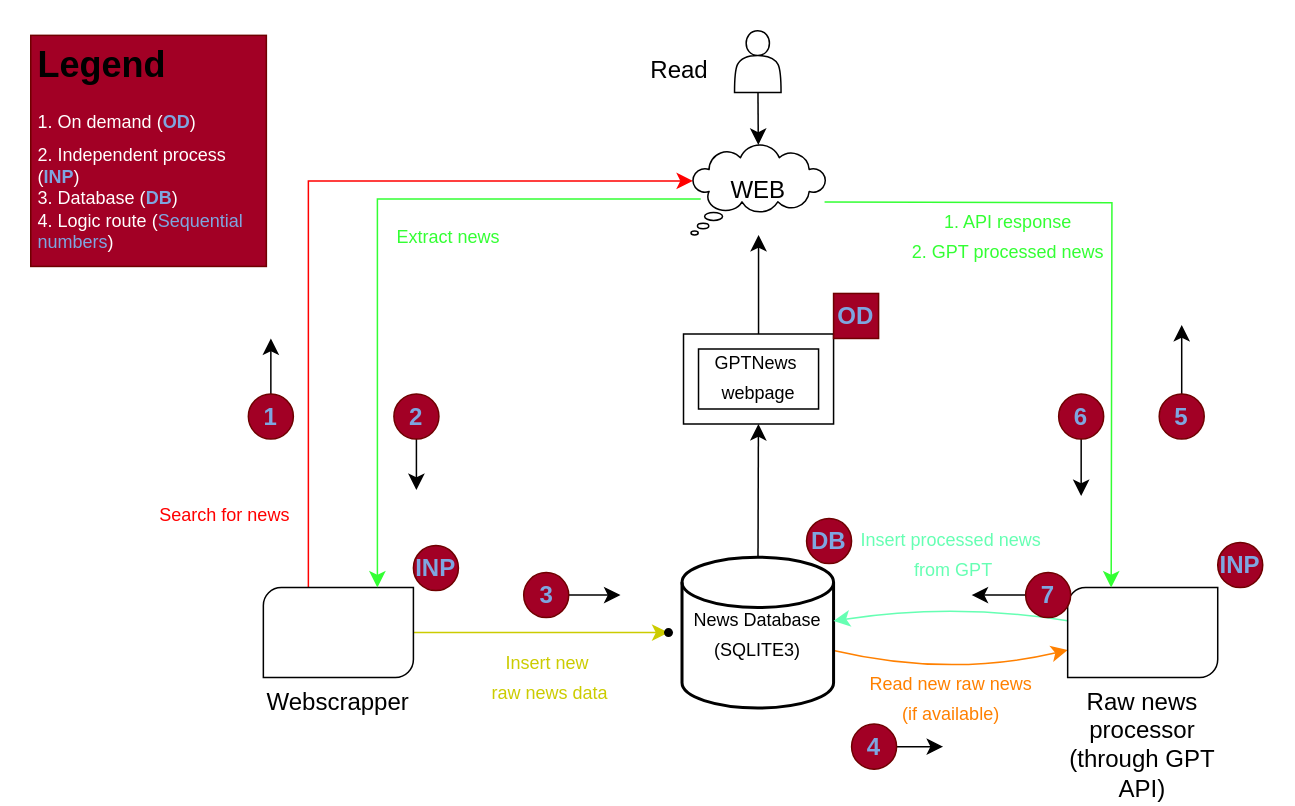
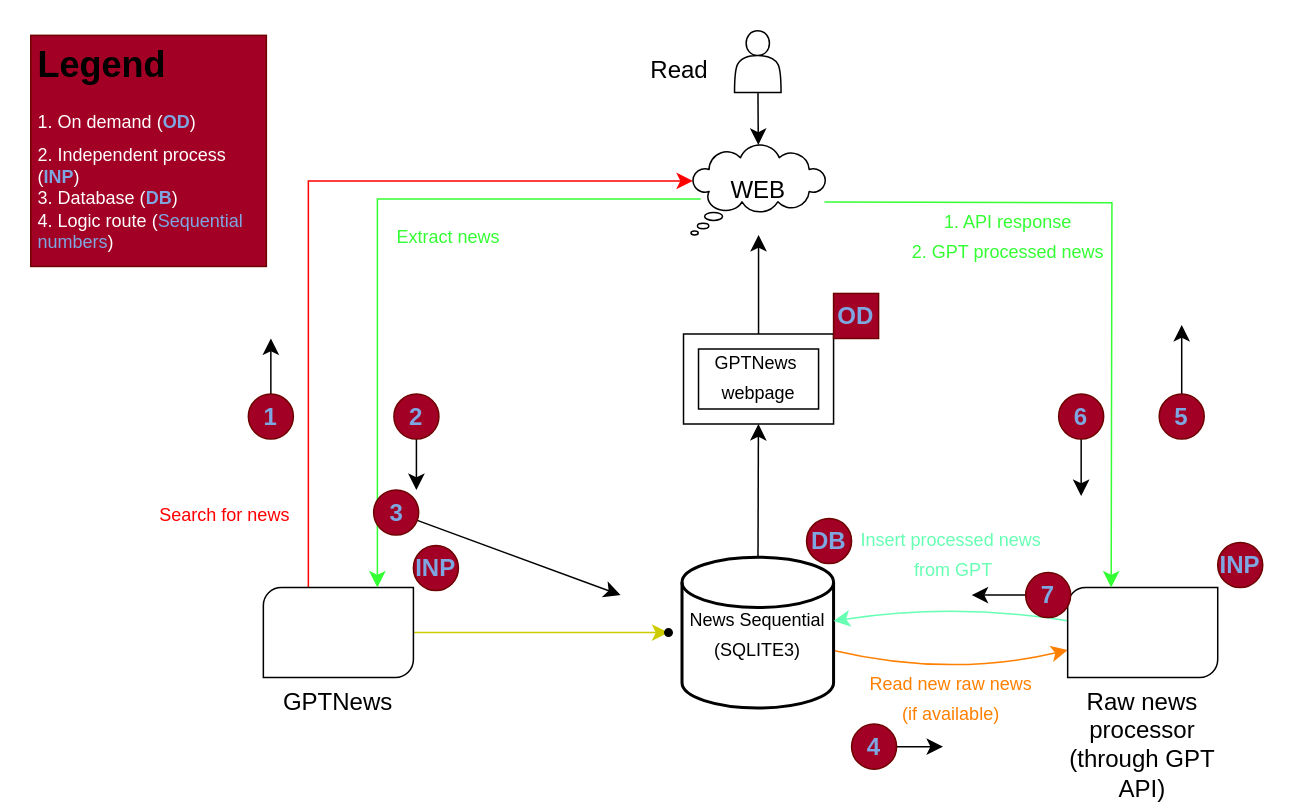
- <mxCell id="44" value="&lt;b&gt;&lt;font color=&quot;#7ea6e0&quot;&gt;3&lt;/font&gt;&lt;/b&gt;" style="ellipse;whiteSpace=wrap;html=1;aspect=fixed;fontSize=16;fillColor=#a20025;fontColor=#ffffff;strokeColor=#6F0000;" parent="1" vertex="1"><mxGeometry x="348.5" y="381" width="30" height="30" as="geometry" /></mxCell>
+ <mxCell id="44" value="&lt;b&gt;&lt;font color=&quot;#7ea6e0&quot;&gt;3&lt;/font&gt;&lt;/b&gt;" style="ellipse;whiteSpace=wrap;html=1;aspect=fixed;fontSize=16;fillColor=#a20025;fontColor=#ffffff;strokeColor=#6F0000;" parent="1" vertex="1"><mxGeometry x="248.5" y="326" width="30" height="30" as="geometry" /></mxCell>
- <mxCell id="4" value="&lt;font style=&quot;font-size: 12px;&quot;&gt;News Database (SQLITE3)&lt;/font&gt;" style="strokeWidth=2;html=1;shape=mxgraph.flowchart.database;whiteSpace=wrap;fontSize=16;" parent="1" vertex="1"><mxGeometry x="454" y="370.75" width="101" height="100.5" as="geometry" /></mxCell>
+ <mxCell id="4" value="&lt;font style=&quot;font-size: 12px;&quot;&gt;News Sequential (SQLITE3)&lt;/font&gt;" style="strokeWidth=2;html=1;shape=mxgraph.flowchart.database;whiteSpace=wrap;fontSize=16;" parent="1" vertex="1"><mxGeometry x="454" y="370.75" width="101" height="100.5" as="geometry" /></mxCell>
- <mxCell id="20" value="&lt;font style=&quot;font-size: 12px;&quot;&gt;Insert new&lt;br&gt;&amp;nbsp;raw news data&lt;/font&gt;" style="text;html=1;align=center;verticalAlign=middle;resizable=0;points=[];autosize=1;strokeColor=none;fillColor=none;fontSize=16;fontColor=#CCCC00;" parent="1" vertex="1"><mxGeometry x="314" y="425" width="99" height="50" as="geometry" /></mxCell>
- <mxCell id="8" value="Webscrapper" style="verticalLabelPosition=bottom;verticalAlign=top;html=1;shape=mxgraph.basic.diag_round_rect;dx=6;whiteSpace=wrap;fontSize=16;" parent="1" vertex="1"><mxGeometry x="175" y="391" width="100" height="60" as="geometry" /></mxCell>
+ <mxCell id="8" value="GPTNews" style="verticalLabelPosition=bottom;verticalAlign=top;html=1;shape=mxgraph.basic.diag_round_rect;dx=6;whiteSpace=wrap;fontSize=16;" parent="1" vertex="1"><mxGeometry x="175" y="391" width="100" height="60" as="geometry" /></mxCell>
